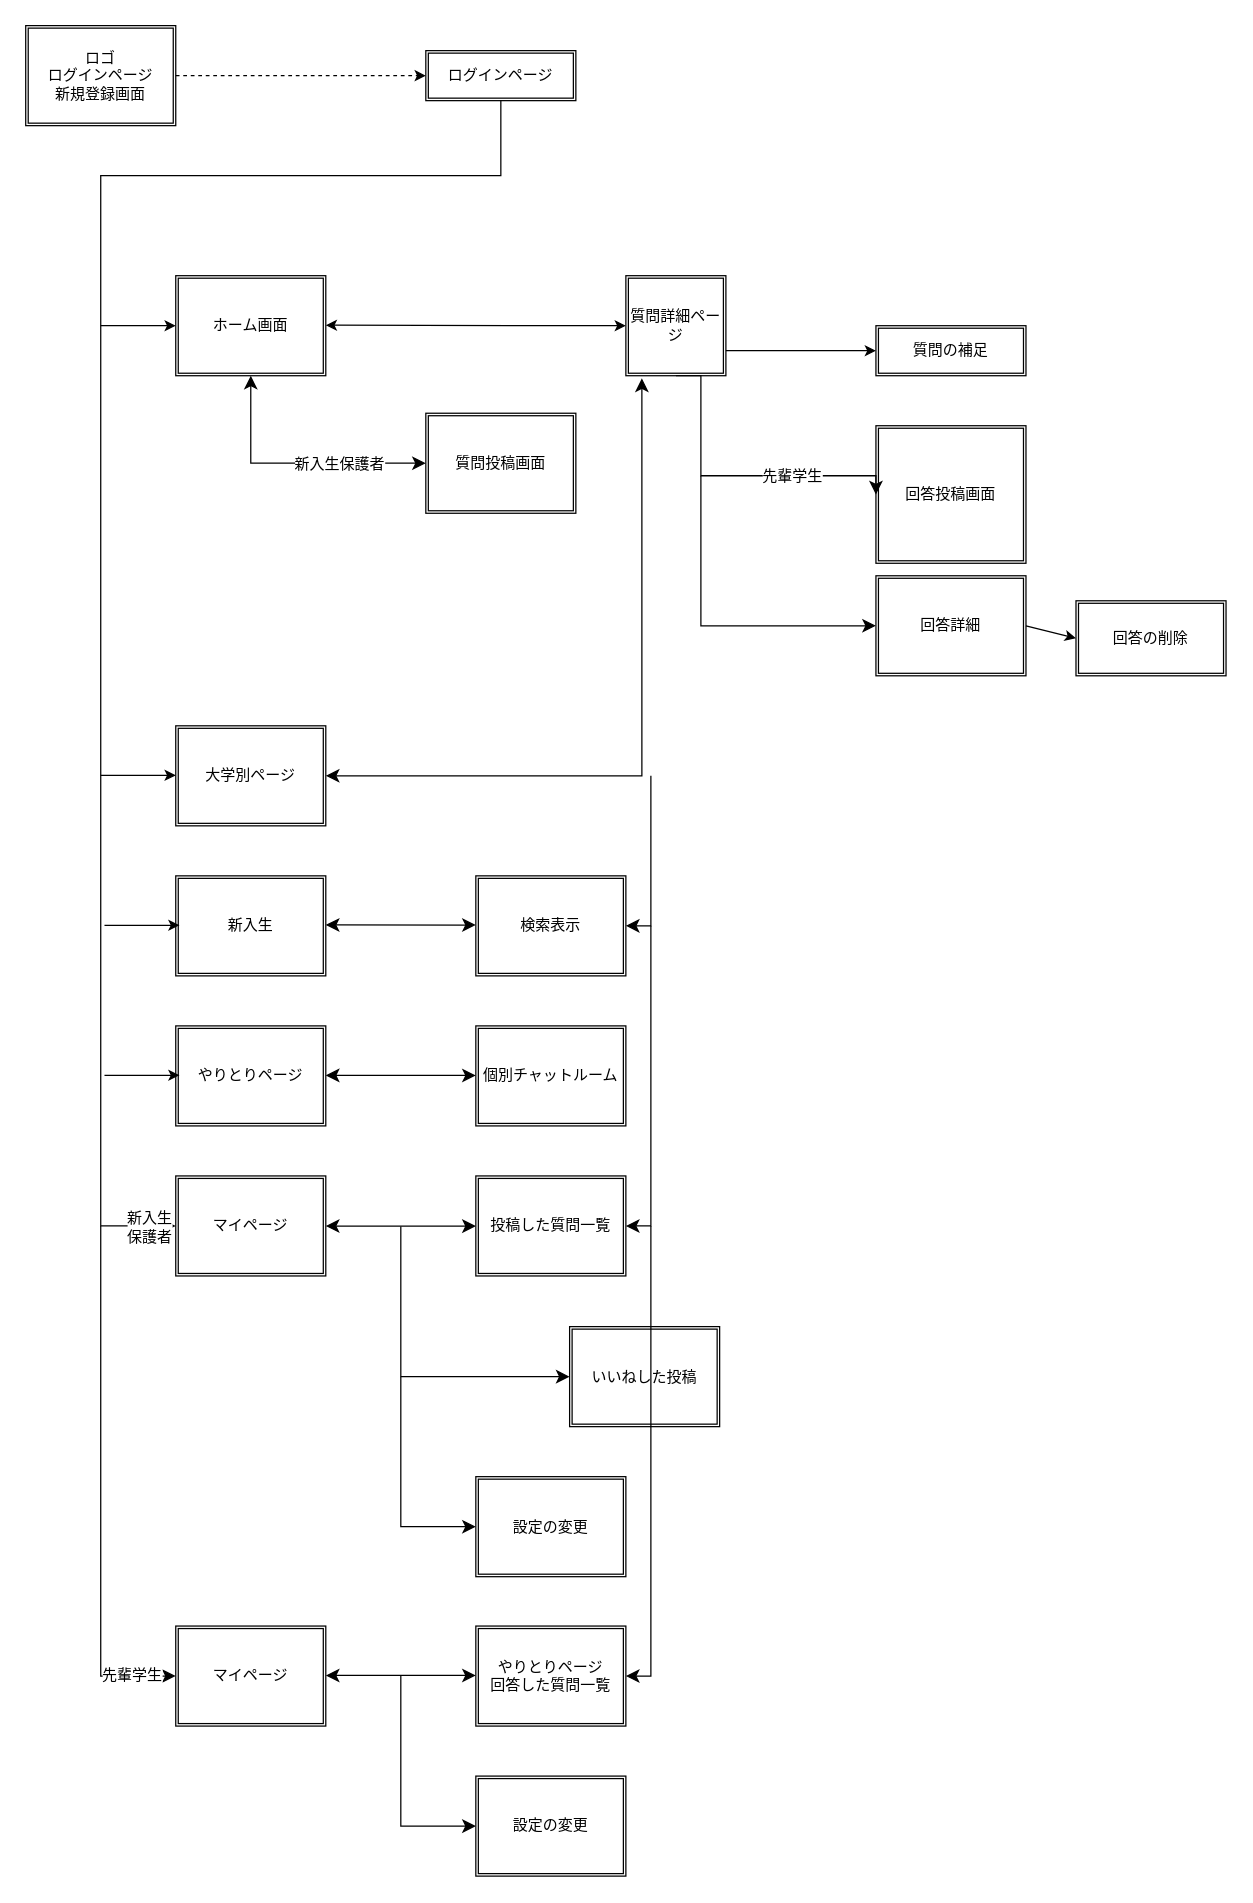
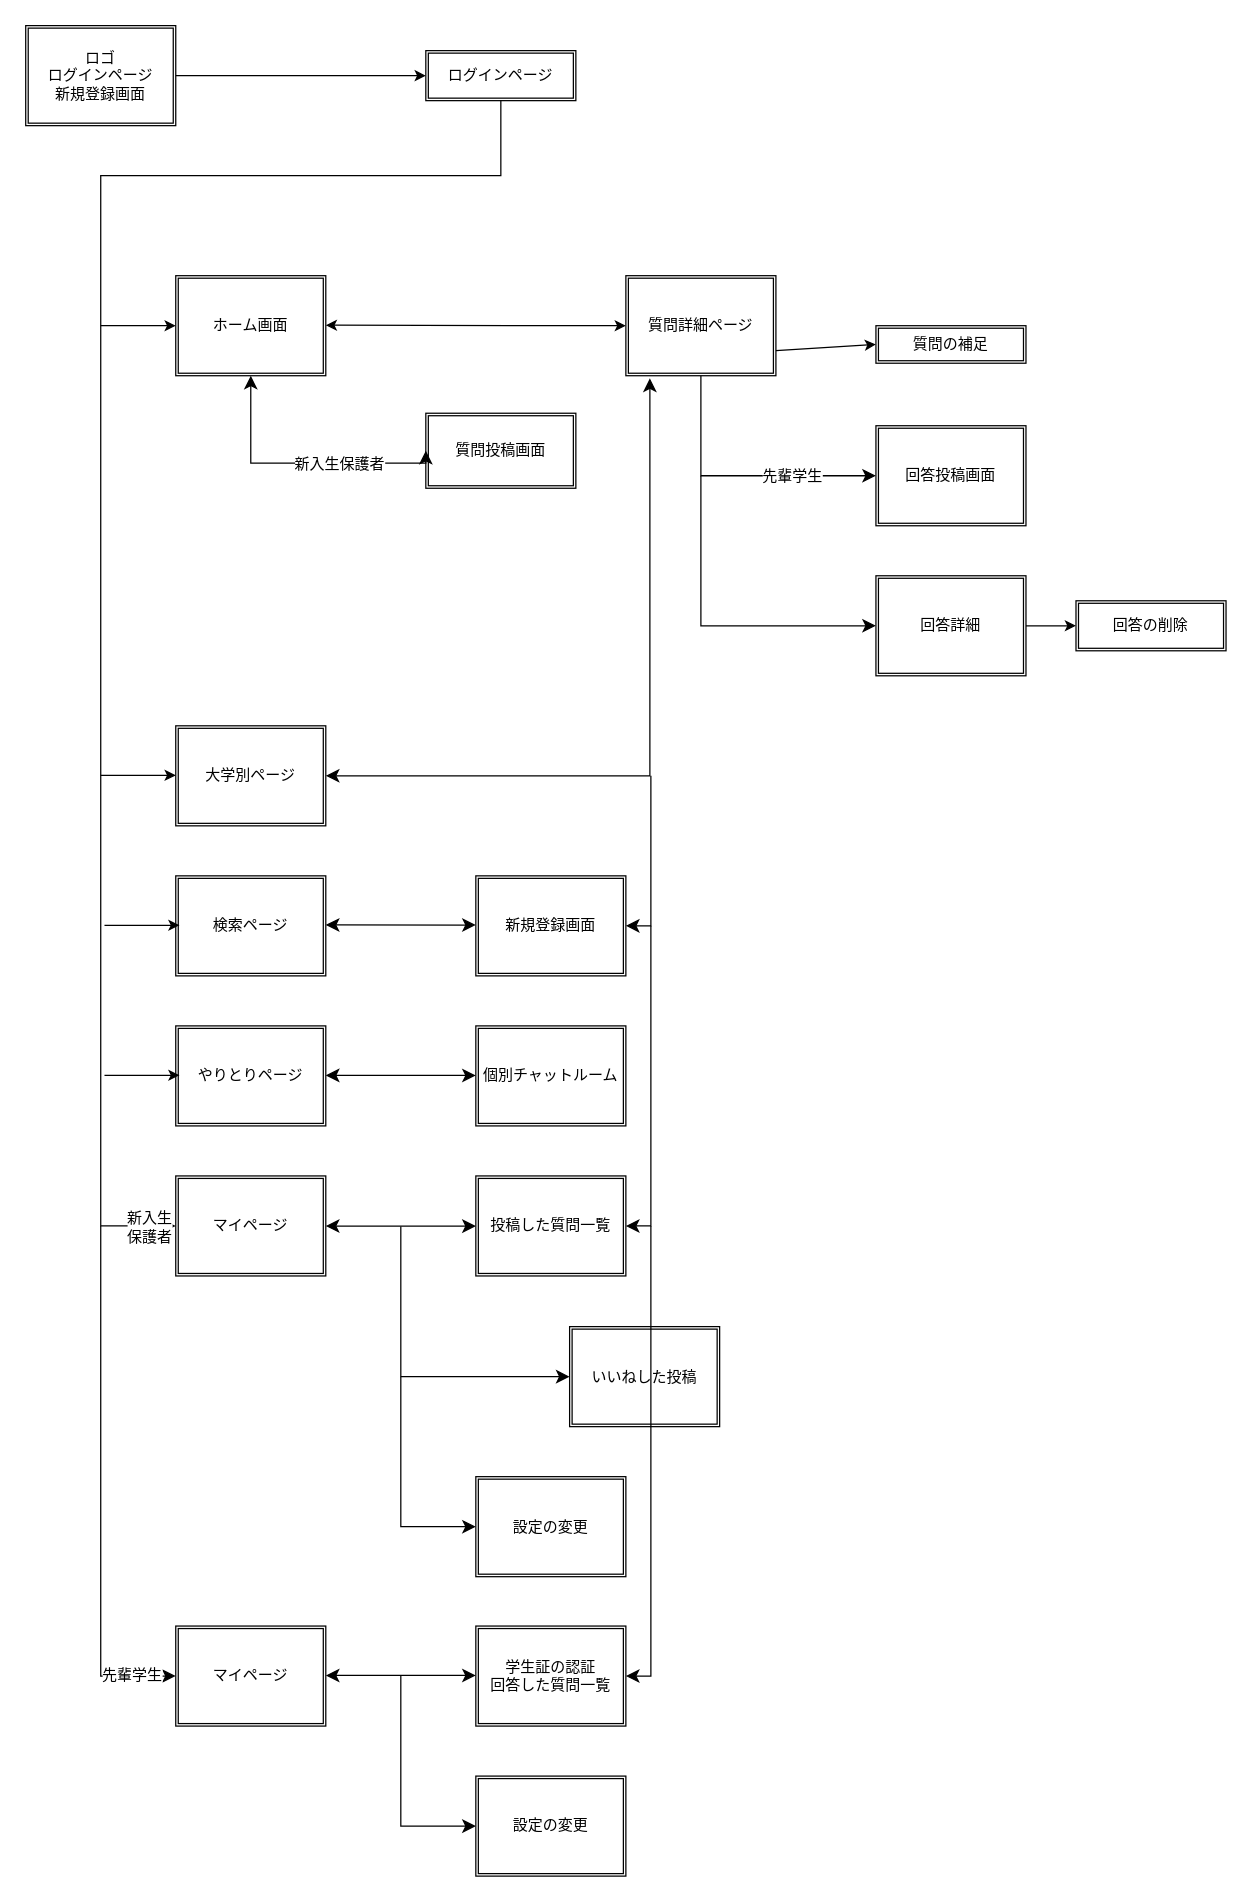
- <mxCell id="13" value="" style="endArrow=classic;html=1;exitX=1;exitY=0.5;exitDx=0;exitDy=0;entryX=0;entryY=0.5;entryDx=0;entryDy=0;dashed=1;" edge="1" parent="1" source="4" target="10"><mxGeometry width="50" height="50" relative="1" as="geometry"><mxPoint x="260" y="430" as="sourcePoint" /><mxPoint x="310" y="380" as="targetPoint" /></mxGeometry></mxCell>
+ <mxCell id="13" value="" style="endArrow=classic;html=1;exitX=1;exitY=0.5;exitDx=0;exitDy=0;entryX=0;entryY=0.5;entryDx=0;entryDy=0;" edge="1" parent="1" source="4" target="10"><mxGeometry width="50" height="50" relative="1" as="geometry"><mxPoint x="260" y="430" as="sourcePoint" /><mxPoint x="310" y="380" as="targetPoint" /></mxGeometry></mxCell>
- <mxCell id="22" value="質問詳細ページ" style="shape=ext;double=1;rounded=0;whiteSpace=wrap;html=1;" vertex="1" parent="1"><mxGeometry x="500" y="220" width="80" height="80" as="geometry" /></mxCell>
+ <mxCell id="22" value="質問詳細ページ" style="shape=ext;double=1;rounded=0;whiteSpace=wrap;html=1;" vertex="1" parent="1"><mxGeometry x="500" y="220" width="120" height="80" as="geometry" /></mxCell>
- <mxCell id="24" value="質問の補足" style="shape=ext;double=1;rounded=0;whiteSpace=wrap;html=1;" vertex="1" parent="1"><mxGeometry x="700" y="260" width="120" height="40" as="geometry" /></mxCell>
+ <mxCell id="24" value="質問の補足" style="shape=ext;double=1;rounded=0;whiteSpace=wrap;html=1;" vertex="1" parent="1"><mxGeometry x="700" y="260" width="120" height="30" as="geometry" /></mxCell>
- <mxCell id="3" value="質問投稿画面" style="shape=ext;double=1;rounded=0;whiteSpace=wrap;html=1;" vertex="1" parent="1"><mxGeometry x="340" y="330" width="120" height="80" as="geometry" /></mxCell>
+ <mxCell id="3" value="質問投稿画面" style="shape=ext;double=1;rounded=0;whiteSpace=wrap;html=1;" vertex="1" parent="1"><mxGeometry x="340" y="330" width="120" height="60" as="geometry" /></mxCell>
- <mxCell id="25" value="回答投稿画面" style="shape=ext;double=1;rounded=0;whiteSpace=wrap;html=1;" vertex="1" parent="1"><mxGeometry x="700" y="340" width="120" height="110" as="geometry" /></mxCell>
+ <mxCell id="25" value="回答投稿画面" style="shape=ext;double=1;rounded=0;whiteSpace=wrap;html=1;" vertex="1" parent="1"><mxGeometry x="700" y="340" width="120" height="80" as="geometry" /></mxCell>
- <mxCell id="31" value="回答の削除" style="shape=ext;double=1;rounded=0;whiteSpace=wrap;html=1;" vertex="1" parent="1"><mxGeometry x="860" y="480" width="120" height="60" as="geometry" /></mxCell>
+ <mxCell id="31" value="回答の削除" style="shape=ext;double=1;rounded=0;whiteSpace=wrap;html=1;" vertex="1" parent="1"><mxGeometry x="860" y="480" width="120" height="40" as="geometry" /></mxCell>
- <mxCell id="6" value="新入生" style="shape=ext;double=1;rounded=0;whiteSpace=wrap;html=1;" vertex="1" parent="1"><mxGeometry x="140" y="700" width="120" height="80" as="geometry" /></mxCell>
+ <mxCell id="6" value="検索ページ" style="shape=ext;double=1;rounded=0;whiteSpace=wrap;html=1;" vertex="1" parent="1"><mxGeometry x="140" y="700" width="120" height="80" as="geometry" /></mxCell>
- <mxCell id="9" value="検索表示" style="shape=ext;double=1;rounded=0;whiteSpace=wrap;html=1;" vertex="1" parent="1"><mxGeometry x="380" y="700" width="120" height="80" as="geometry" /></mxCell>
+ <mxCell id="9" value="新規登録画面" style="shape=ext;double=1;rounded=0;whiteSpace=wrap;html=1;" vertex="1" parent="1"><mxGeometry x="380" y="700" width="120" height="80" as="geometry" /></mxCell>
- <mxCell id="44" value="やりとりページ&lt;br&gt;回答した質問一覧" style="shape=ext;double=1;rounded=0;whiteSpace=wrap;html=1;" vertex="1" parent="1"><mxGeometry x="380" y="1300" width="120" height="80" as="geometry" /></mxCell>
+ <mxCell id="44" value="学生証の認証&lt;br&gt;回答した質問一覧" style="shape=ext;double=1;rounded=0;whiteSpace=wrap;html=1;" vertex="1" parent="1"><mxGeometry x="380" y="1300" width="120" height="80" as="geometry" /></mxCell>
